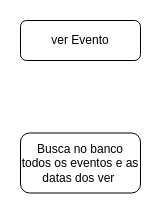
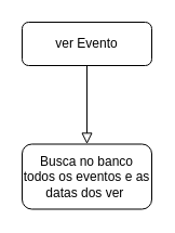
+ <mxCell id="2" value="" style="rounded=0;html=1;jettySize=auto;orthogonalLoop=1;fontSize=11;endArrow=block;endFill=0;endSize=8;strokeWidth=1;shadow=0;labelBackgroundColor=none;edgeStyle=orthogonalEdgeStyle;entryX=0.5;entryY=0;entryDx=0;entryDy=0;" edge="1" parent="1" source="3" target="4"><mxGeometry relative="1" as="geometry"><mxPoint x="79.964" y="102.536" as="targetPoint" /></mxGeometry></mxCell>
